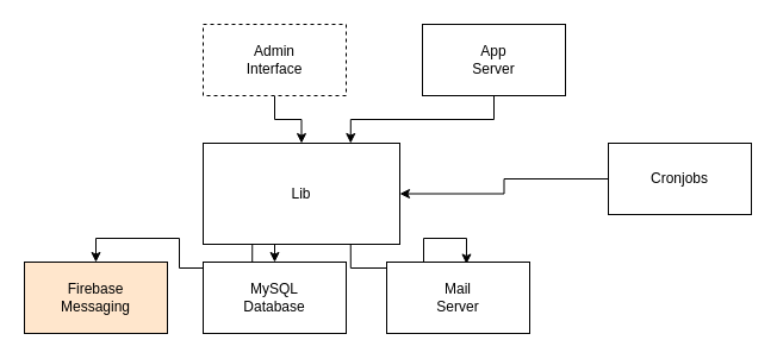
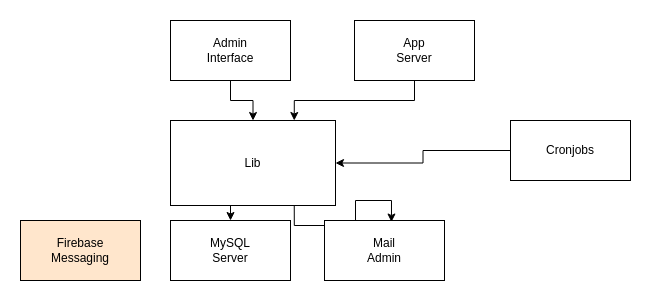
- <mxCell id="3" value="Admin&lt;br&gt;Interface" style="rounded=0;whiteSpace=wrap;html=1;dashed=1;" vertex="1" parent="1"><mxGeometry x="170" y="20" width="120" height="60" as="geometry" /></mxCell>
+ <mxCell id="3" value="Admin&lt;br&gt;Interface" style="rounded=0;whiteSpace=wrap;html=1;" vertex="1" parent="1"><mxGeometry x="170" y="20" width="120" height="60" as="geometry" /></mxCell>
- <mxCell id="8" style="edgeStyle=orthogonalEdgeStyle;rounded=0;orthogonalLoop=1;jettySize=auto;html=1;exitX=0.25;exitY=1;exitDx=0;exitDy=0;" edge="1" parent="1" source="9" target="12"><mxGeometry relative="1" as="geometry" /></mxCell>
- <mxCell id="13" value="MySQL&lt;br&gt;Database" style="rounded=0;whiteSpace=wrap;html=1;" vertex="1" parent="1"><mxGeometry x="170" y="220" width="120" height="60" as="geometry" /></mxCell>
+ <mxCell id="13" value="MySQL&lt;br&gt;Server" style="rounded=0;whiteSpace=wrap;html=1;" vertex="1" parent="1"><mxGeometry x="170" y="220" width="120" height="60" as="geometry" /></mxCell>
- <mxCell id="14" value="Mail&lt;br&gt;Server" style="rounded=0;whiteSpace=wrap;html=1;" vertex="1" parent="1"><mxGeometry x="324" y="220" width="120" height="60" as="geometry" /></mxCell>
+ <mxCell id="14" value="Mail&lt;br&gt;Admin" style="rounded=0;whiteSpace=wrap;html=1;" vertex="1" parent="1"><mxGeometry x="324" y="220" width="120" height="60" as="geometry" /></mxCell>
